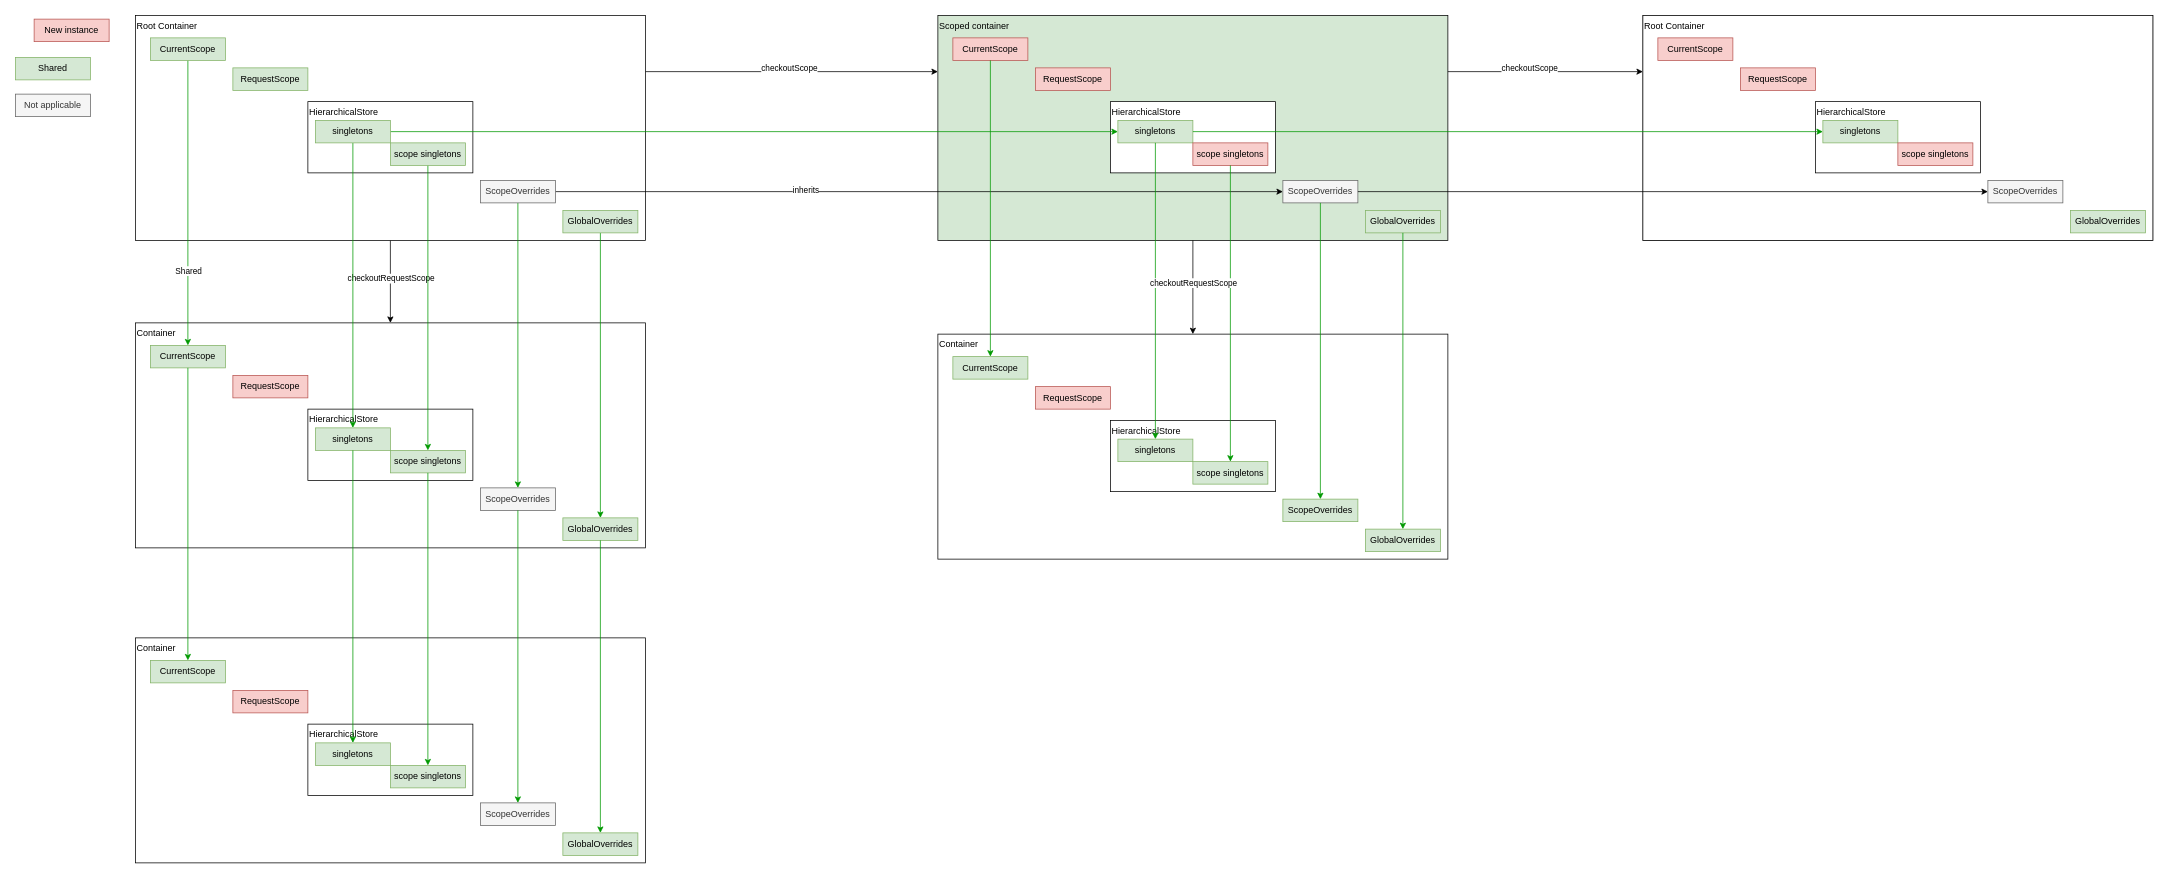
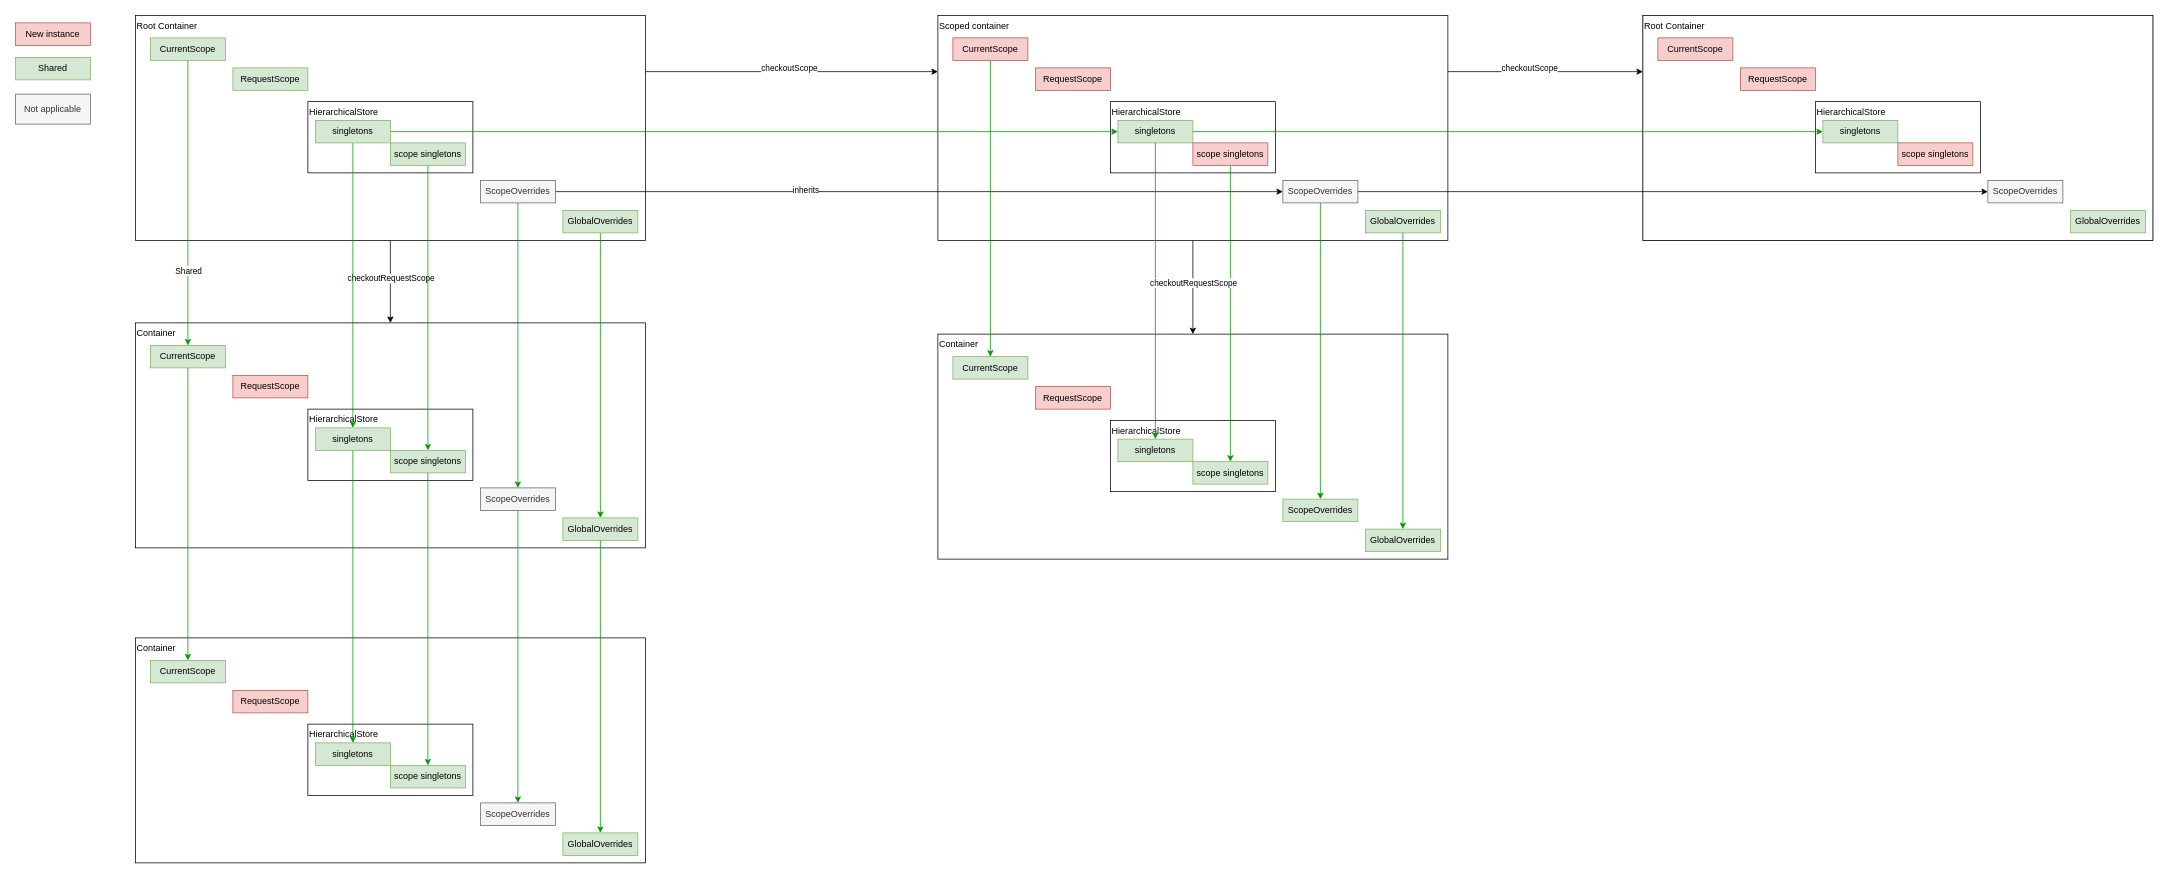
- <mxCell id="14" value="Scoped container" style="rounded=0;whiteSpace=wrap;html=1;align=left;verticalAlign=top;fillColor=#d5e8d4;" parent="13" vertex="1"><mxGeometry width="680" height="300" as="geometry" /></mxCell>
+ <mxCell id="14" value="Scoped container" style="rounded=0;whiteSpace=wrap;html=1;align=left;verticalAlign=top;" parent="13" vertex="1"><mxGeometry width="680" height="300" as="geometry" /></mxCell>
- <mxCell id="83" value="New instance" style="rounded=0;whiteSpace=wrap;html=1;fillColor=#f8cecc;strokeColor=#b85450;" parent="1" vertex="1"><mxGeometry x="45" y="25" width="100" height="30" as="geometry" /></mxCell>
+ <mxCell id="83" value="New instance" style="rounded=0;whiteSpace=wrap;html=1;fillColor=#f8cecc;strokeColor=#b85450;" parent="1" vertex="1"><mxGeometry x="20" y="30" width="100" height="30" as="geometry" /></mxCell>
- <mxCell id="85" value="Not applicable" style="rounded=0;whiteSpace=wrap;html=1;fillColor=#f5f5f5;strokeColor=#666666;fontColor=#333333;" parent="1" vertex="1"><mxGeometry x="20" y="125" width="100" height="30" as="geometry" /></mxCell>
+ <mxCell id="85" value="Not applicable" style="rounded=0;whiteSpace=wrap;html=1;fillColor=#f5f5f5;strokeColor=#666666;fontColor=#333333;" parent="1" vertex="1"><mxGeometry x="20" y="125" width="100" height="40" as="geometry" /></mxCell>
